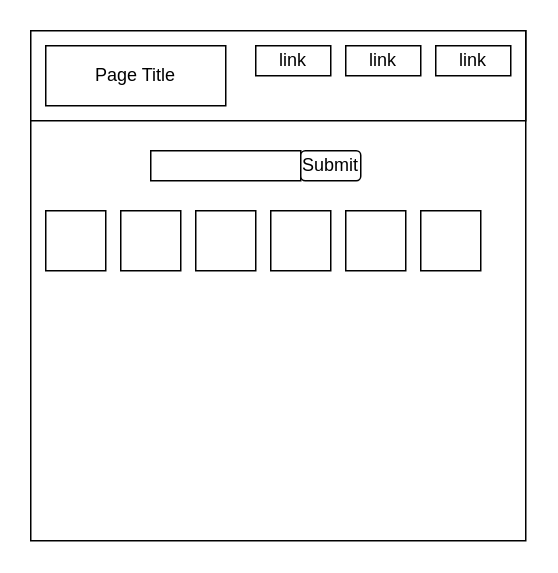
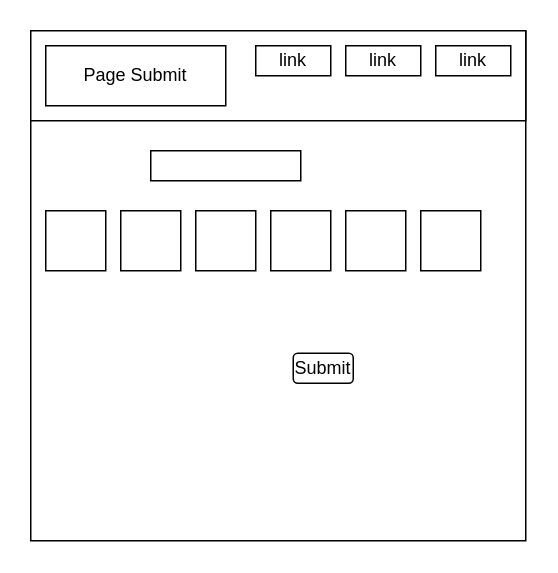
- <mxCell id="4" value="Page Title" style="rounded=0;whiteSpace=wrap;html=1;" vertex="1" parent="1"><mxGeometry x="30" y="30" width="120" height="40" as="geometry" /></mxCell>
+ <mxCell id="4" value="Page Submit" style="rounded=0;whiteSpace=wrap;html=1;" vertex="1" parent="1"><mxGeometry x="30" y="30" width="120" height="40" as="geometry" /></mxCell>
- <mxCell id="9" value="Submit" style="rounded=1;whiteSpace=wrap;html=1;" vertex="1" parent="1"><mxGeometry x="200" y="100" width="40" height="20" as="geometry" /></mxCell>
+ <mxCell id="9" value="Submit" style="rounded=1;whiteSpace=wrap;html=1;" vertex="1" parent="1"><mxGeometry x="195" y="235" width="40" height="20" as="geometry" /></mxCell>
